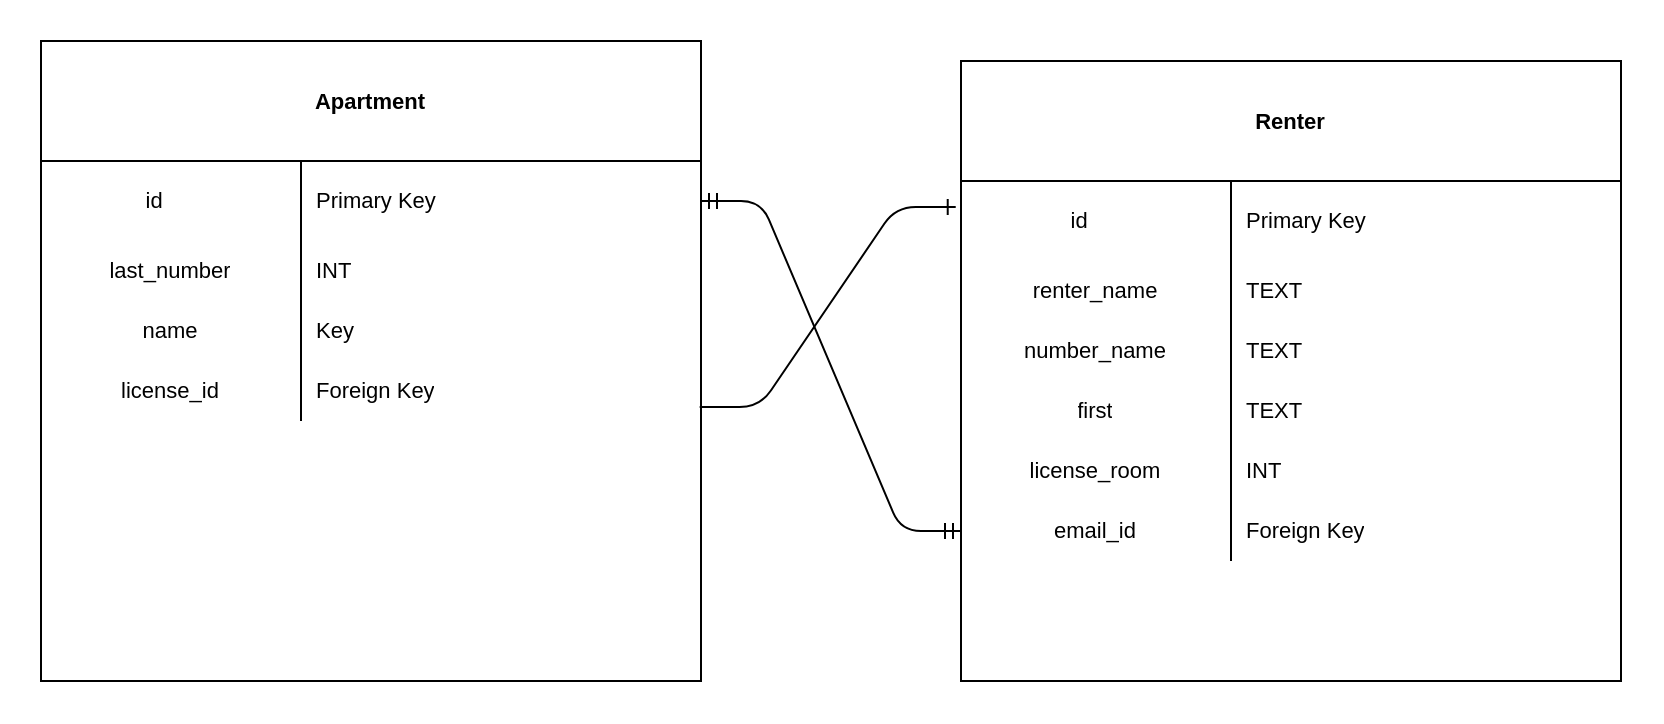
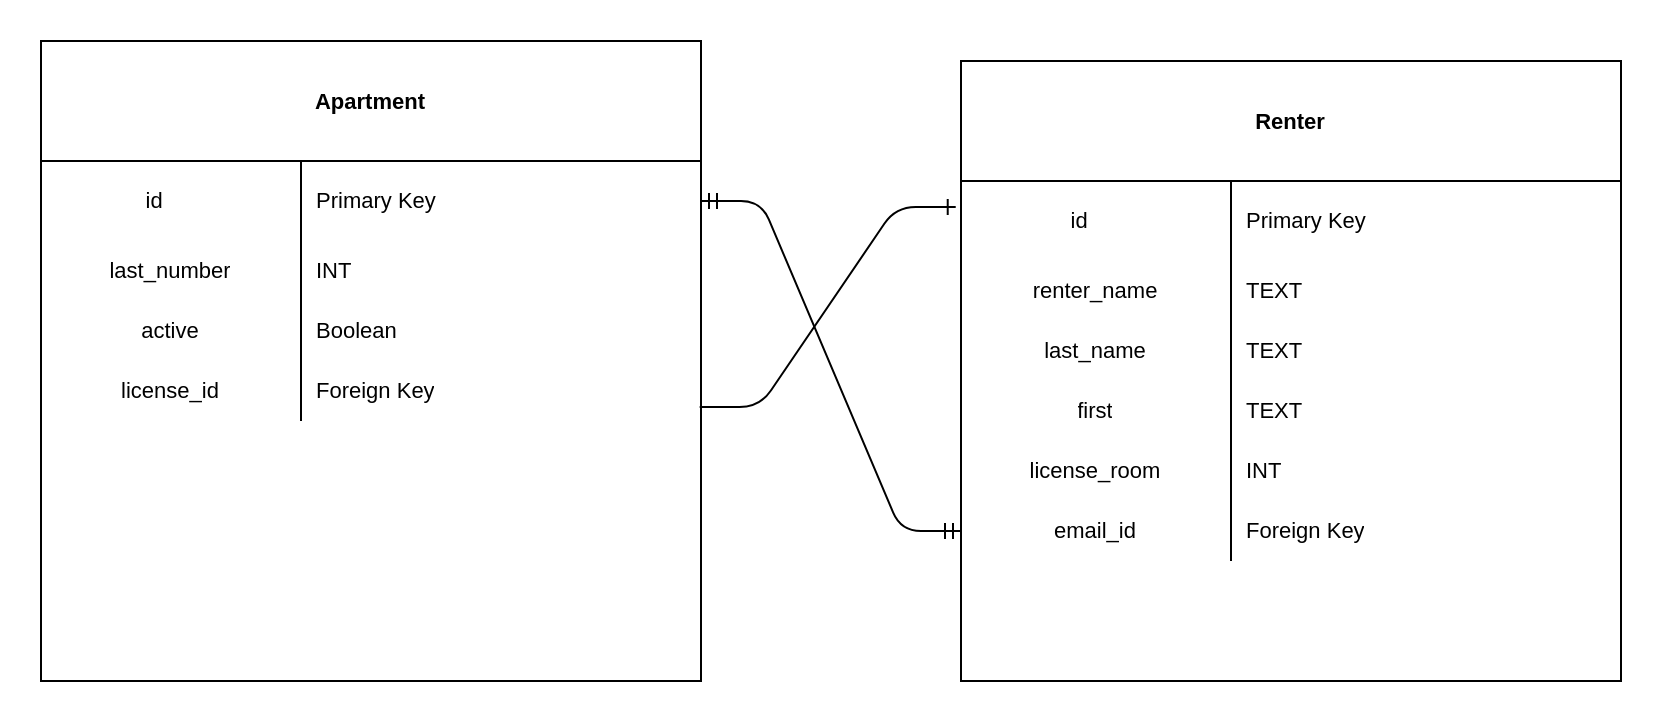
- <mxCell id="10" value="name" style="shape=partialRectangle;html=1;whiteSpace=wrap;connectable=0;fillColor=none;top=0;left=0;bottom=0;right=0;overflow=hidden;fontSize=11;verticalAlign=middle;" parent="9" vertex="1"><mxGeometry width="130" height="30" as="geometry"><mxRectangle width="130" height="30" as="alternateBounds" /></mxGeometry></mxCell>
+ <mxCell id="10" value="active" style="shape=partialRectangle;html=1;whiteSpace=wrap;connectable=0;fillColor=none;top=0;left=0;bottom=0;right=0;overflow=hidden;fontSize=11;verticalAlign=middle;" parent="9" vertex="1"><mxGeometry width="130" height="30" as="geometry"><mxRectangle width="130" height="30" as="alternateBounds" /></mxGeometry></mxCell>
- <mxCell id="11" value="Key" style="shape=partialRectangle;html=1;whiteSpace=wrap;connectable=0;fillColor=none;top=0;left=0;bottom=0;right=0;align=left;spacingLeft=6;overflow=hidden;fontSize=11;" parent="9" vertex="1"><mxGeometry x="130" width="200" height="30" as="geometry"><mxRectangle width="200" height="30" as="alternateBounds" /></mxGeometry></mxCell>
+ <mxCell id="11" value="Boolean" style="shape=partialRectangle;html=1;whiteSpace=wrap;connectable=0;fillColor=none;top=0;left=0;bottom=0;right=0;align=left;spacingLeft=6;overflow=hidden;fontSize=11;" parent="9" vertex="1"><mxGeometry x="130" width="200" height="30" as="geometry"><mxRectangle width="200" height="30" as="alternateBounds" /></mxGeometry></mxCell>
- <mxCell id="23" value="number_name" style="shape=partialRectangle;html=1;whiteSpace=wrap;connectable=0;fillColor=none;top=0;left=0;bottom=0;right=0;overflow=hidden;fontSize=11;verticalAlign=middle;" parent="22" vertex="1"><mxGeometry width="135" height="30" as="geometry"><mxRectangle width="135" height="30" as="alternateBounds" /></mxGeometry></mxCell>
+ <mxCell id="23" value="last_name" style="shape=partialRectangle;html=1;whiteSpace=wrap;connectable=0;fillColor=none;top=0;left=0;bottom=0;right=0;overflow=hidden;fontSize=11;verticalAlign=middle;" parent="22" vertex="1"><mxGeometry width="135" height="30" as="geometry"><mxRectangle width="135" height="30" as="alternateBounds" /></mxGeometry></mxCell>
